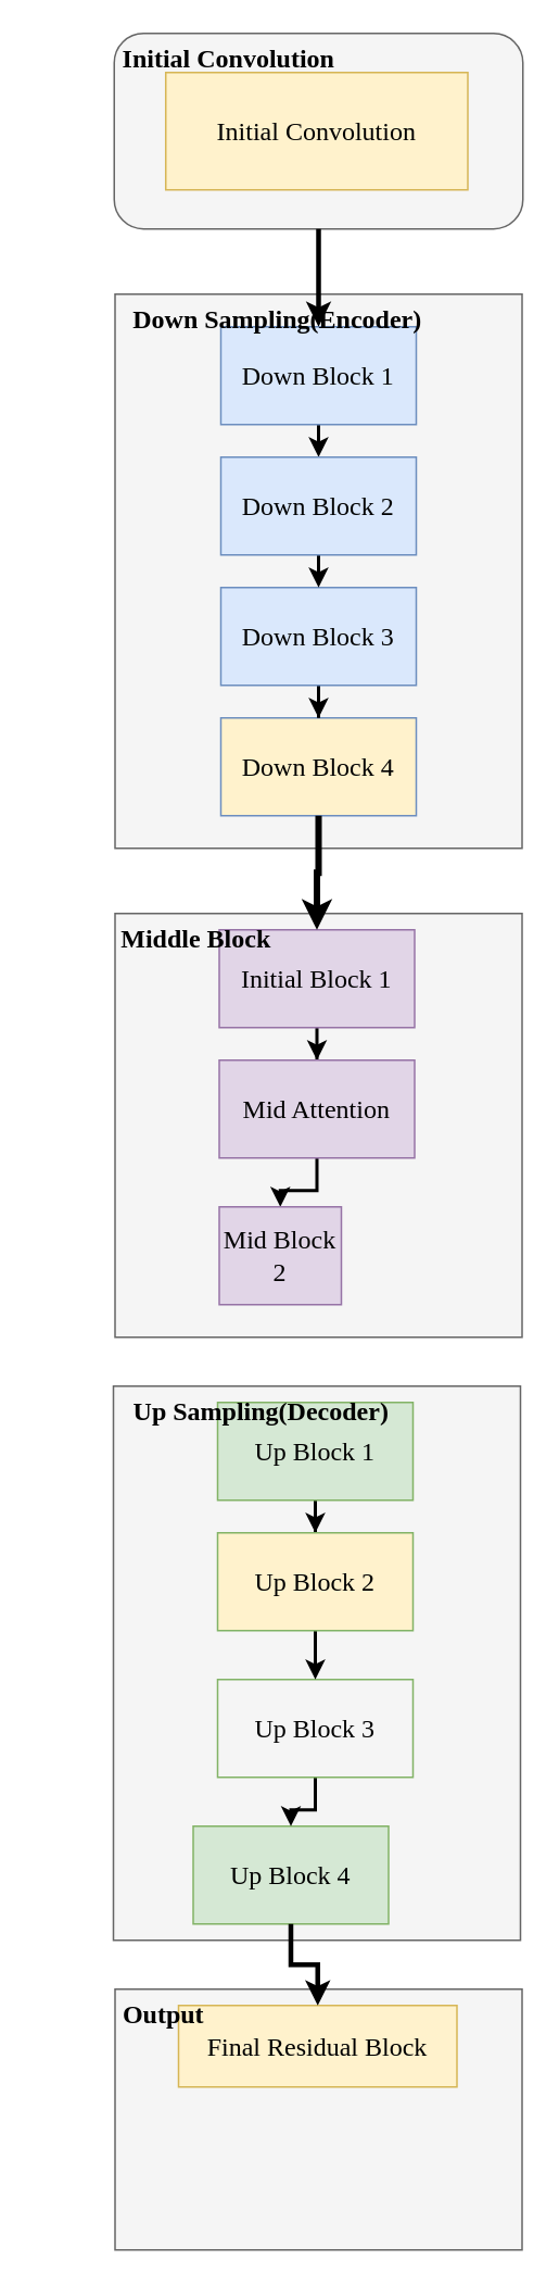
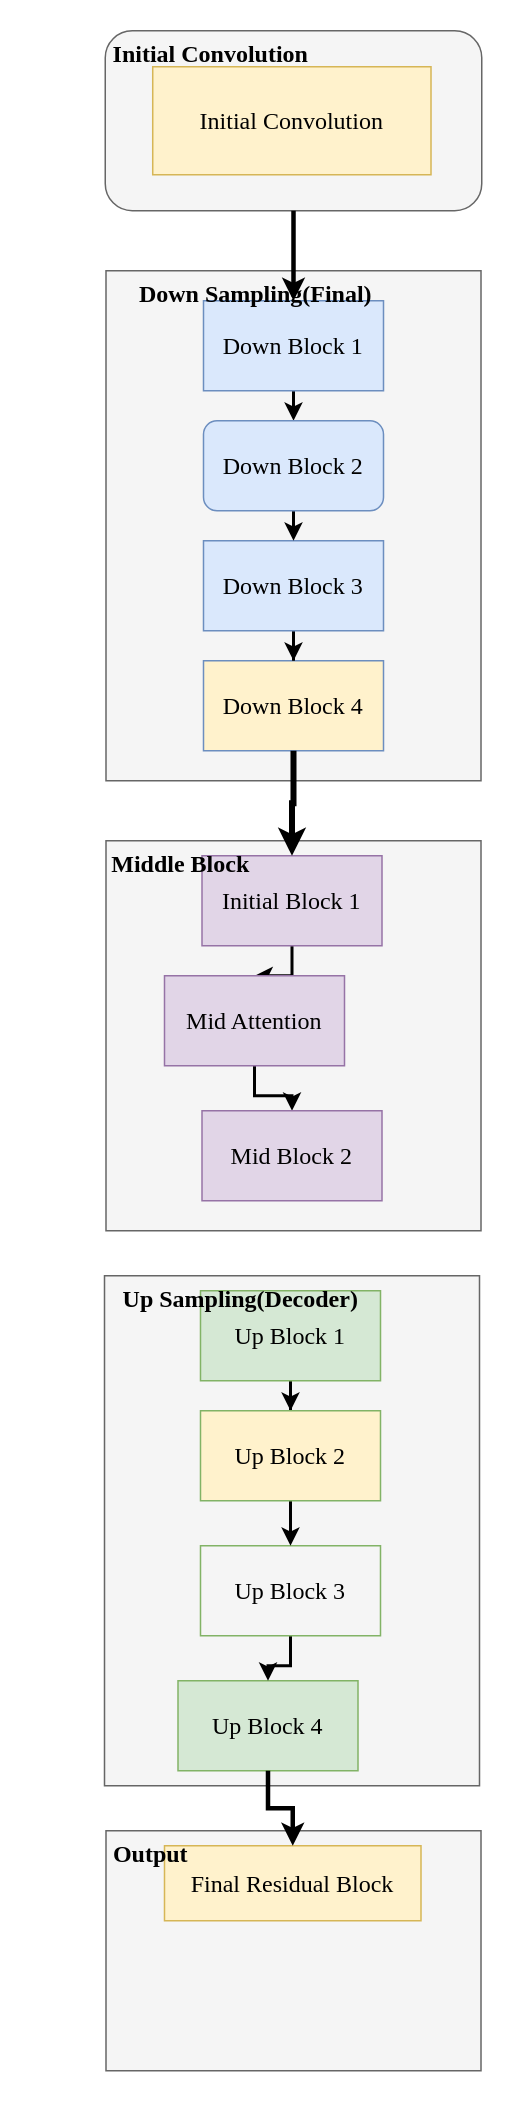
- <mxCell id="16" value="&lt;b&gt;&lt;font face=&quot;Times New Roman&quot; style=&quot;font-size: 16px;&quot;&gt;Down Sampling(Encoder)&lt;/font&gt;&lt;/b&gt;" style="text;html=1;align=center;verticalAlign=middle;whiteSpace=wrap;rounded=0;" vertex="1" parent="7"><mxGeometry x="-10" width="220" height="30" as="geometry" /></mxCell>
+ <mxCell id="16" value="&lt;b&gt;&lt;font face=&quot;Times New Roman&quot; style=&quot;font-size: 16px;&quot;&gt;Down Sampling(Final)&lt;/font&gt;&lt;/b&gt;" style="text;html=1;align=center;verticalAlign=middle;whiteSpace=wrap;rounded=0;" vertex="1" parent="7"><mxGeometry x="-10" width="220" height="30" as="geometry" /></mxCell>
- <mxCell id="15" value="&lt;font face=&quot;Times New Roman&quot; style=&quot;font-size: 16px;&quot;&gt;Down Block 2&lt;/font&gt;" style="rounded=0;whiteSpace=wrap;html=1;fillColor=#dae8fc;strokeColor=#6c8ebf;flipH=0;flipV=1;" vertex="1" parent="7"><mxGeometry x="65" y="100" width="120" height="60" as="geometry" /></mxCell>
+ <mxCell id="15" value="&lt;font face=&quot;Times New Roman&quot; style=&quot;font-size: 16px;&quot;&gt;Down Block 2&lt;/font&gt;" style="whiteSpace=wrap;html=1;fillColor=#dae8fc;strokeColor=#6c8ebf;flipH=0;flipV=1;rounded=1;" vertex="1" parent="7"><mxGeometry x="65" y="100" width="120" height="60" as="geometry" /></mxCell>
- <mxCell id="22" value="&lt;font face=&quot;Times New Roman&quot;&gt;&lt;span style=&quot;font-size: 16px;&quot;&gt;Mid Attention&lt;/span&gt;&lt;/font&gt;" style="rounded=0;whiteSpace=wrap;html=1;fillColor=#e1d5e7;strokeColor=#9673a6;" vertex="1" parent="17"><mxGeometry x="64" y="90" width="120" height="60" as="geometry" /></mxCell>
+ <mxCell id="22" value="&lt;font face=&quot;Times New Roman&quot;&gt;&lt;span style=&quot;font-size: 16px;&quot;&gt;Mid Attention&lt;/span&gt;&lt;/font&gt;" style="rounded=0;whiteSpace=wrap;html=1;fillColor=#e1d5e7;strokeColor=#9673a6;" vertex="1" parent="17"><mxGeometry x="39" y="90" width="120" height="60" as="geometry" /></mxCell>
- <mxCell id="23" value="&lt;font face=&quot;Times New Roman&quot;&gt;&lt;span style=&quot;font-size: 16px;&quot;&gt;Mid Block 2&lt;/span&gt;&lt;/font&gt;" style="rounded=0;whiteSpace=wrap;html=1;fillColor=#e1d5e7;strokeColor=#9673a6;" vertex="1" parent="17"><mxGeometry x="64" y="180" width="75" height="60" as="geometry" /></mxCell>
+ <mxCell id="23" value="&lt;font face=&quot;Times New Roman&quot;&gt;&lt;span style=&quot;font-size: 16px;&quot;&gt;Mid Block 2&lt;/span&gt;&lt;/font&gt;" style="rounded=0;whiteSpace=wrap;html=1;fillColor=#e1d5e7;strokeColor=#9673a6;" vertex="1" parent="17"><mxGeometry x="64" y="180" width="120" height="60" as="geometry" /></mxCell>
